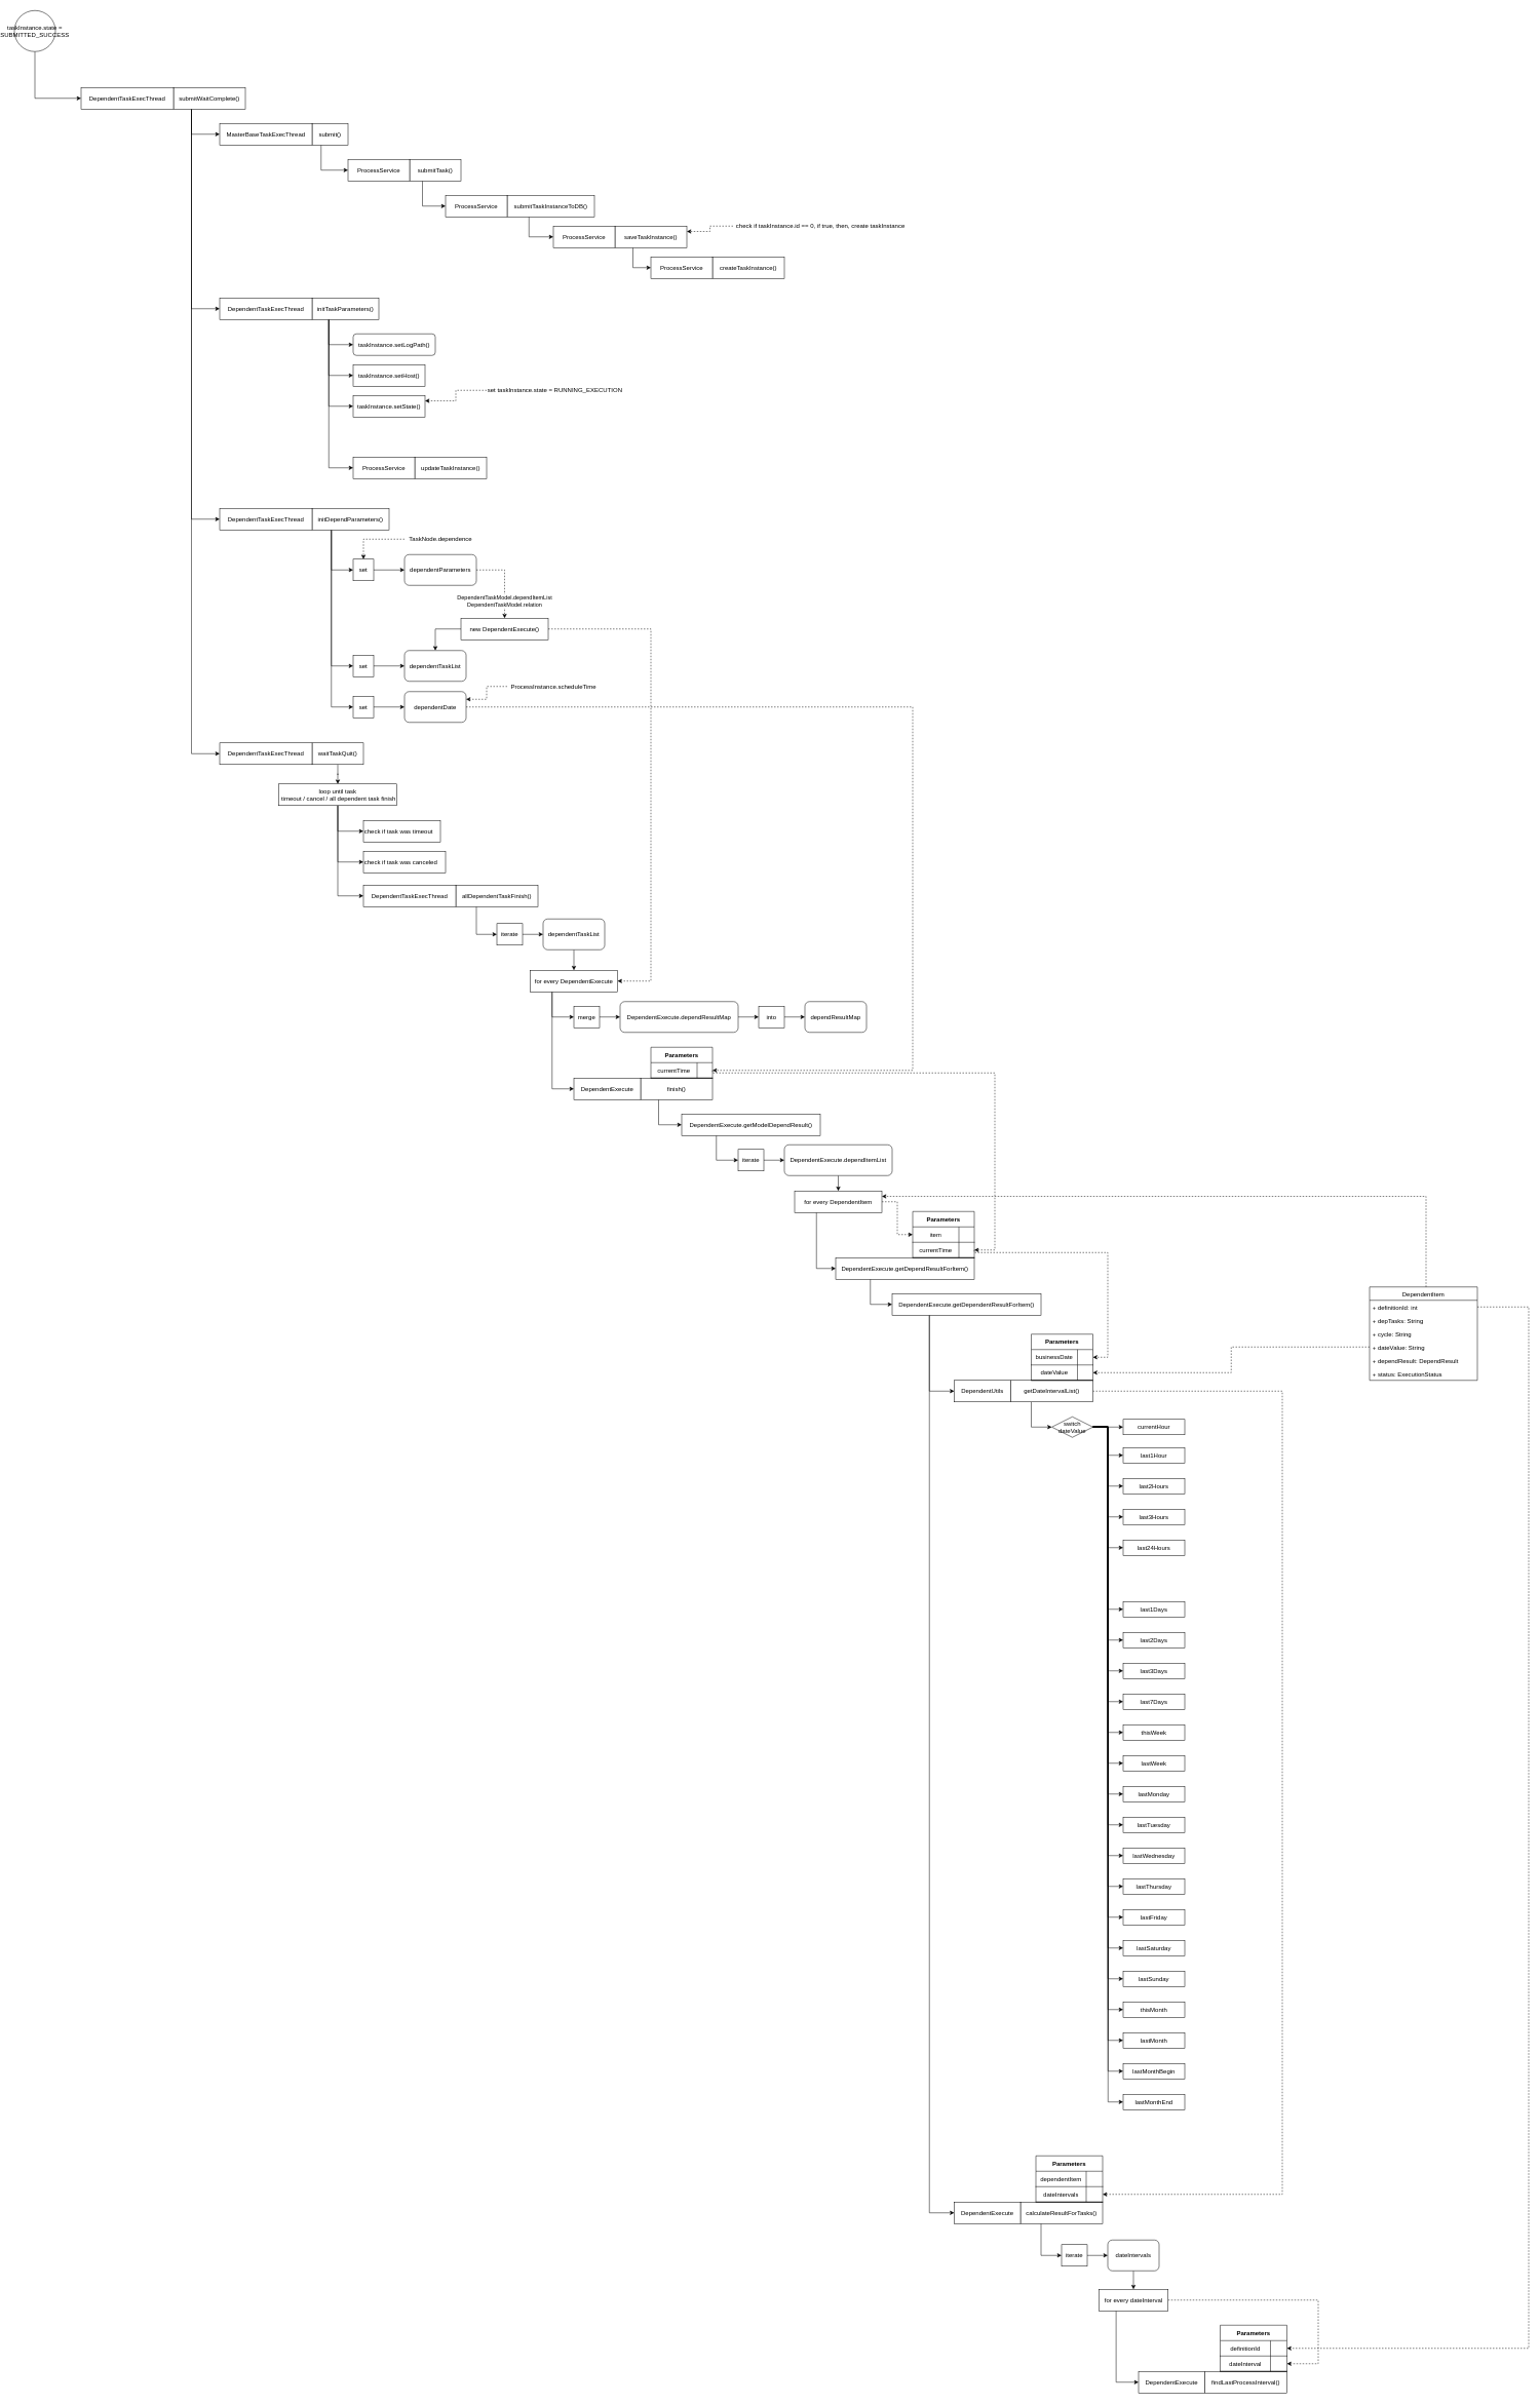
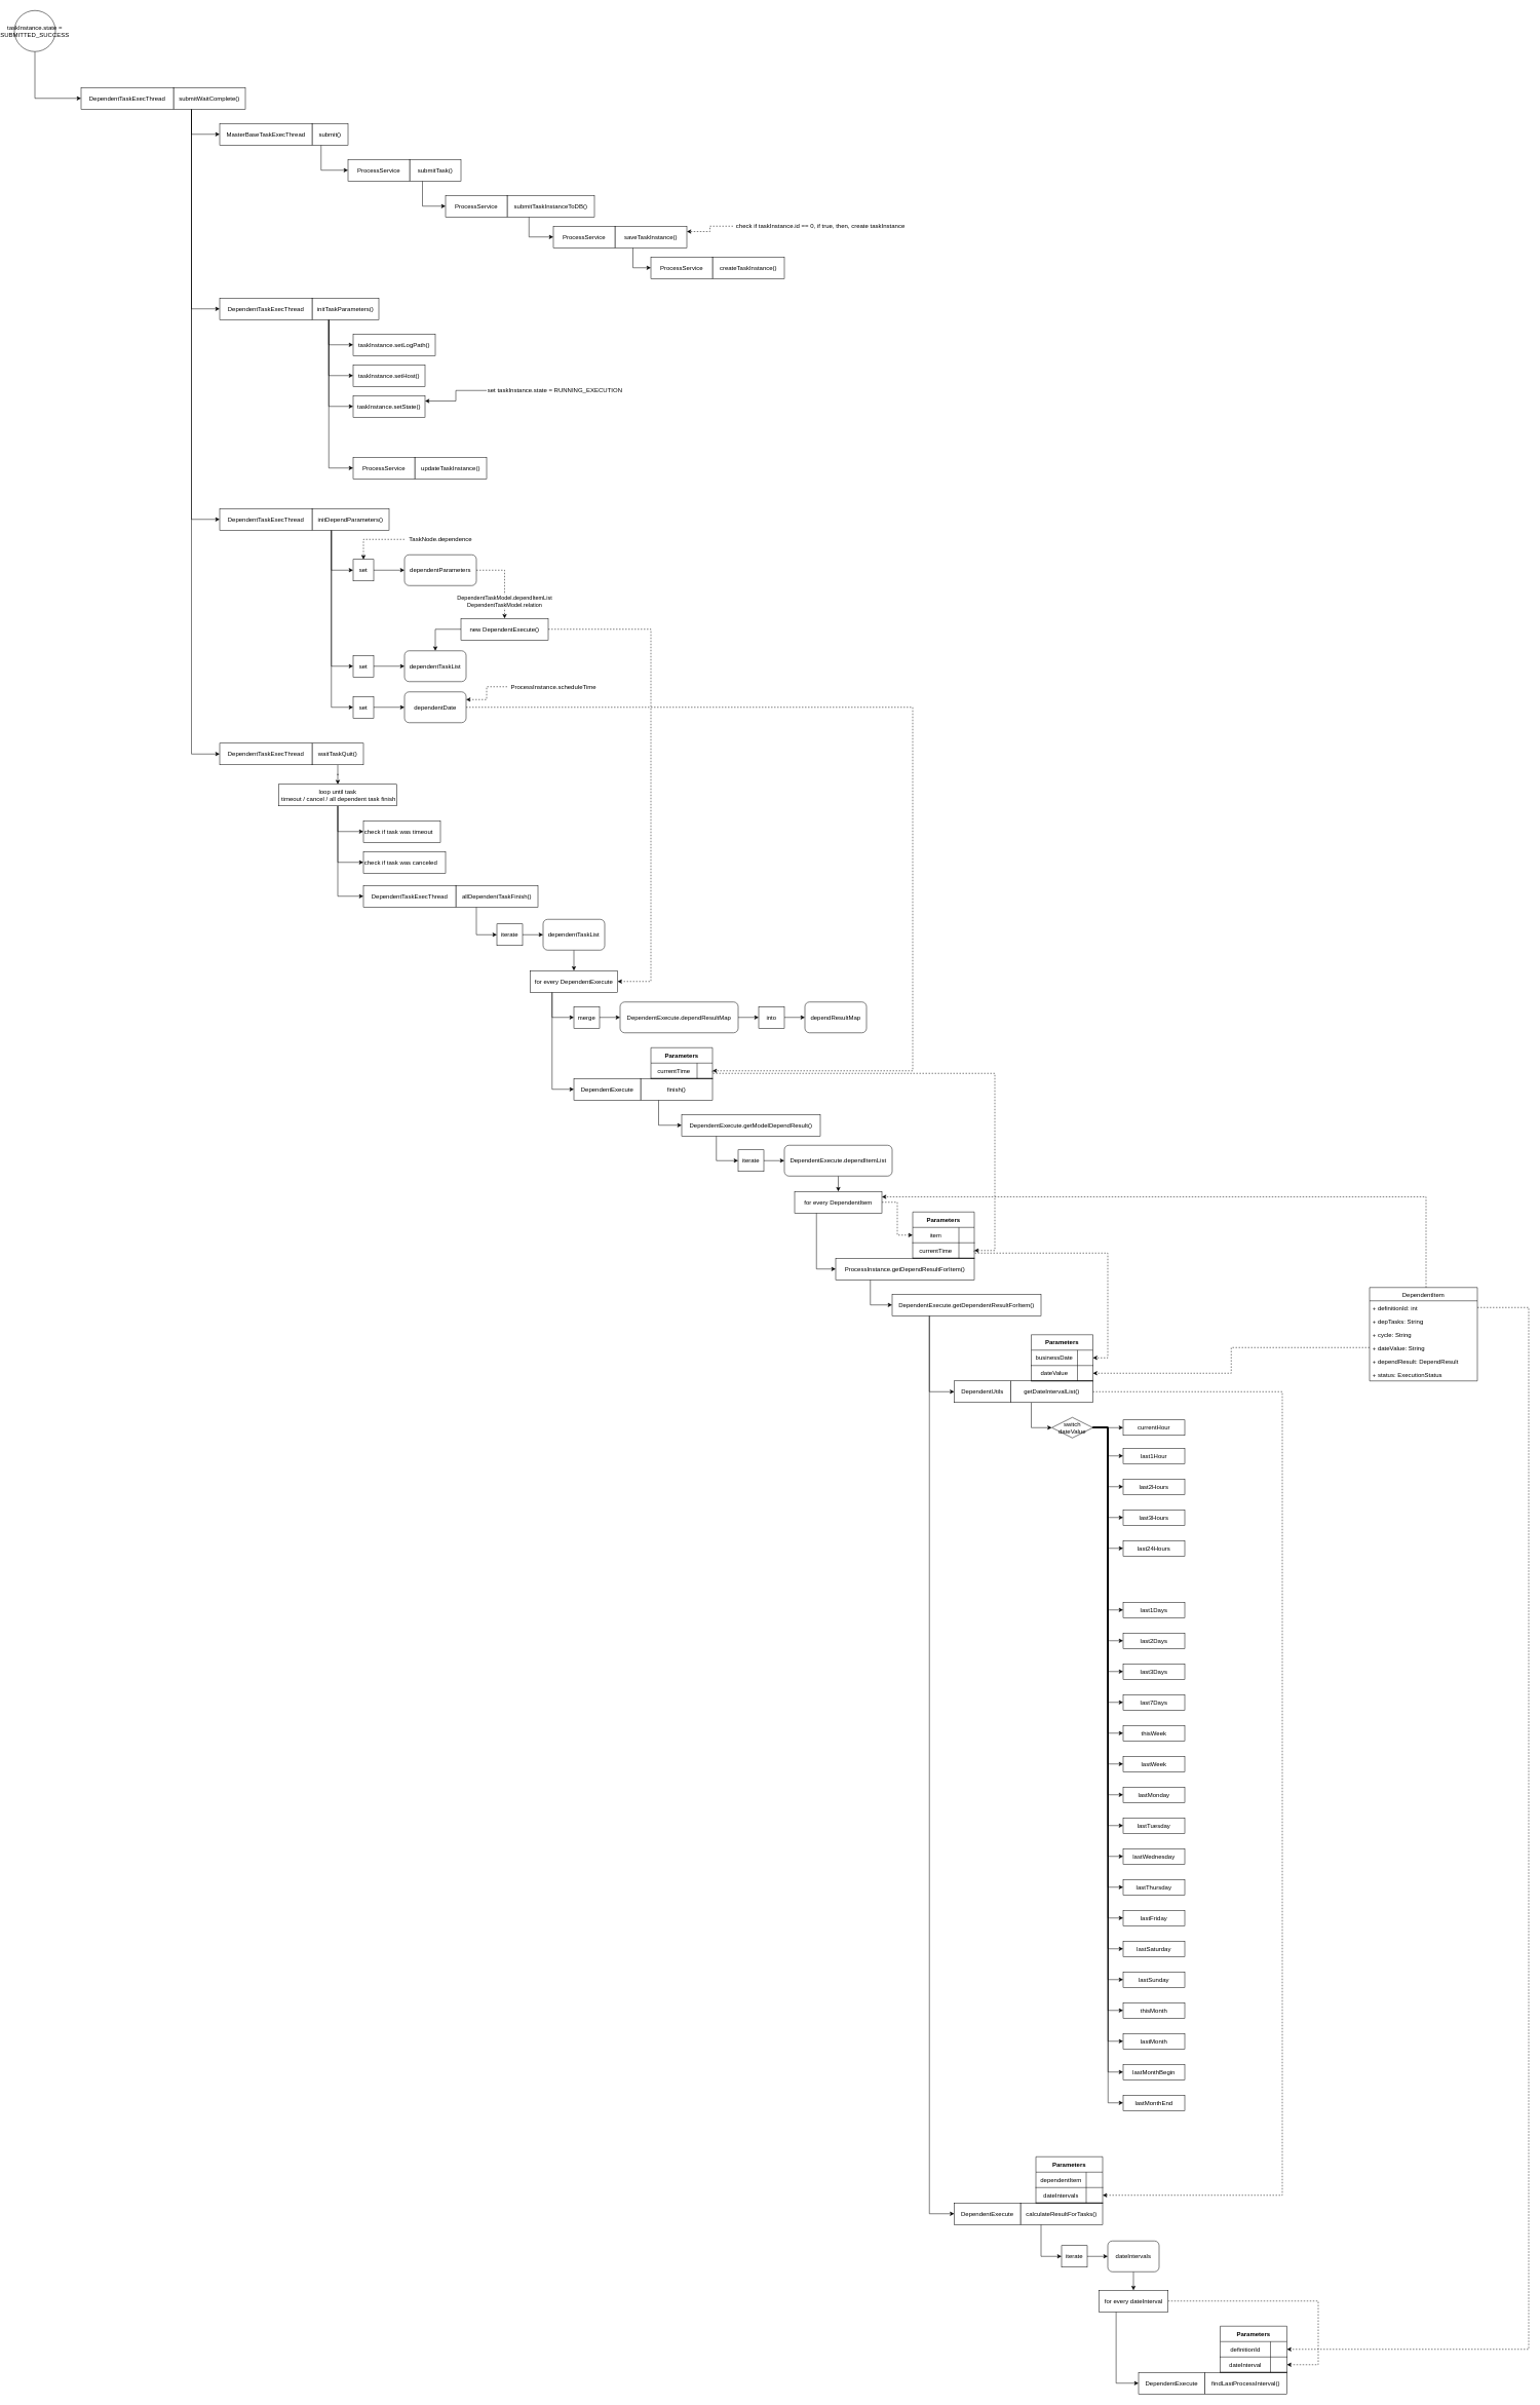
- <mxCell id="32" value="taskInstance.setLogPath()" style="whiteSpace=wrap;html=1;rounded=1;" parent="1" vertex="1"><mxGeometry x="680" y="650" width="160" height="42" as="geometry" /></mxCell>
+ <mxCell id="32" value="taskInstance.setLogPath()" style="rounded=0;whiteSpace=wrap;html=1;" parent="1" vertex="1"><mxGeometry x="680" y="650" width="160" height="42" as="geometry" /></mxCell>
- <mxCell id="37" style="edgeStyle=orthogonalEdgeStyle;rounded=0;orthogonalLoop=1;jettySize=auto;html=1;entryX=1;entryY=0.25;entryDx=0;entryDy=0;dashed=1" parent="1" source="38" target="34" edge="1"><mxGeometry relative="1" as="geometry" /></mxCell>
+ <mxCell id="37" style="edgeStyle=orthogonalEdgeStyle;rounded=0;orthogonalLoop=1;jettySize=auto;html=1;entryX=1;entryY=0.25;entryDx=0;entryDy=0;dashed=0;" parent="1" source="38" target="34" edge="1"><mxGeometry relative="1" as="geometry" /></mxCell>
- <mxCell id="105" value="DependentExecute.getDependResultForItem()" style="rounded=0;whiteSpace=wrap;html=1;" vertex="1" parent="1"><mxGeometry x="1620" y="2450" width="270" height="42" as="geometry" /></mxCell>
+ <mxCell id="105" value="ProcessInstance.getDependResultForItem()" style="rounded=0;whiteSpace=wrap;html=1;" vertex="1" parent="1"><mxGeometry x="1620" y="2450" width="270" height="42" as="geometry" /></mxCell>
